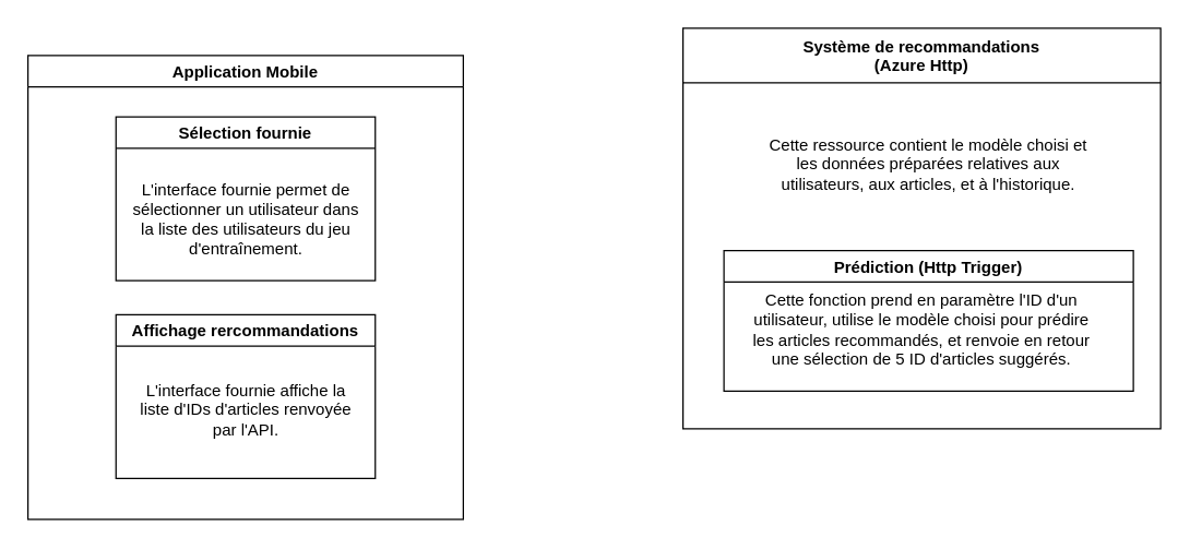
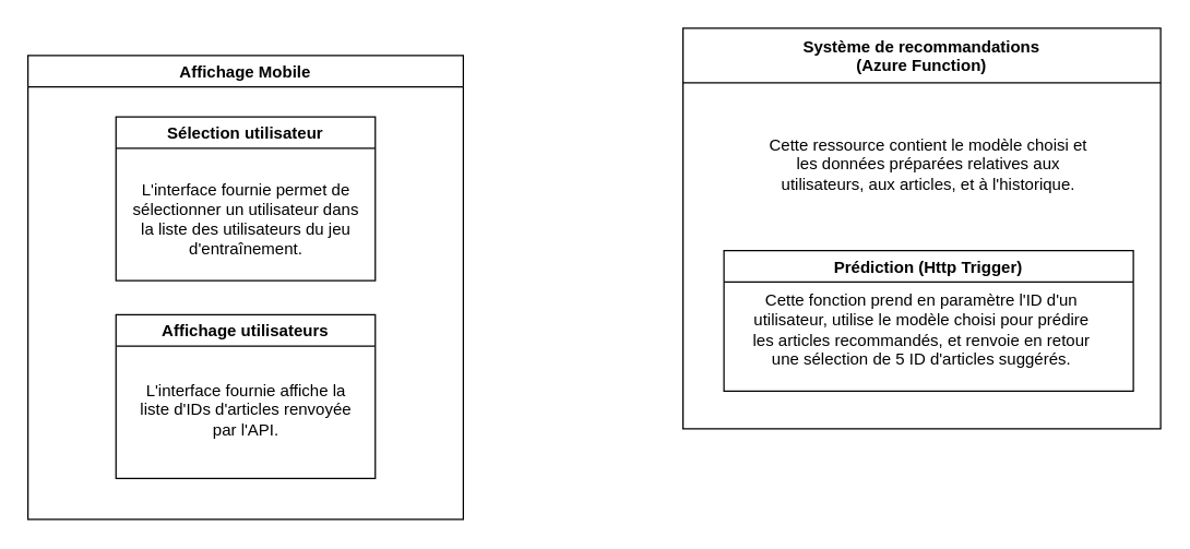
- <mxCell id="2" value="Système de recommandations&#10;(Azure Http)" style="swimlane;startSize=40;" parent="1" vertex="1"><mxGeometry x="500" y="20" width="350" height="293.5" as="geometry" /></mxCell>
+ <mxCell id="2" value="Système de recommandations&#10;(Azure Function)" style="swimlane;startSize=40;" parent="1" vertex="1"><mxGeometry x="500" y="20" width="350" height="293.5" as="geometry" /></mxCell>
- <mxCell id="6" value="Application Mobile" style="swimlane;" parent="1" vertex="1"><mxGeometry x="20" y="40" width="319" height="340" as="geometry" /></mxCell>
+ <mxCell id="6" value="Affichage Mobile" style="swimlane;" parent="1" vertex="1"><mxGeometry x="20" y="40" width="319" height="340" as="geometry" /></mxCell>
- <mxCell id="7" value="Sélection fournie" style="swimlane;" vertex="1" parent="6"><mxGeometry x="64.5" y="45" width="190" height="120" as="geometry" /></mxCell>
+ <mxCell id="7" value="Sélection utilisateur" style="swimlane;" vertex="1" parent="6"><mxGeometry x="64.5" y="45" width="190" height="120" as="geometry" /></mxCell>
- <mxCell id="9" value="Affichage rercommandations" style="swimlane;" vertex="1" parent="6"><mxGeometry x="64.5" y="190" width="190" height="120" as="geometry" /></mxCell>
+ <mxCell id="9" value="Affichage utilisateurs" style="swimlane;" vertex="1" parent="6"><mxGeometry x="64.5" y="190" width="190" height="120" as="geometry" /></mxCell>
